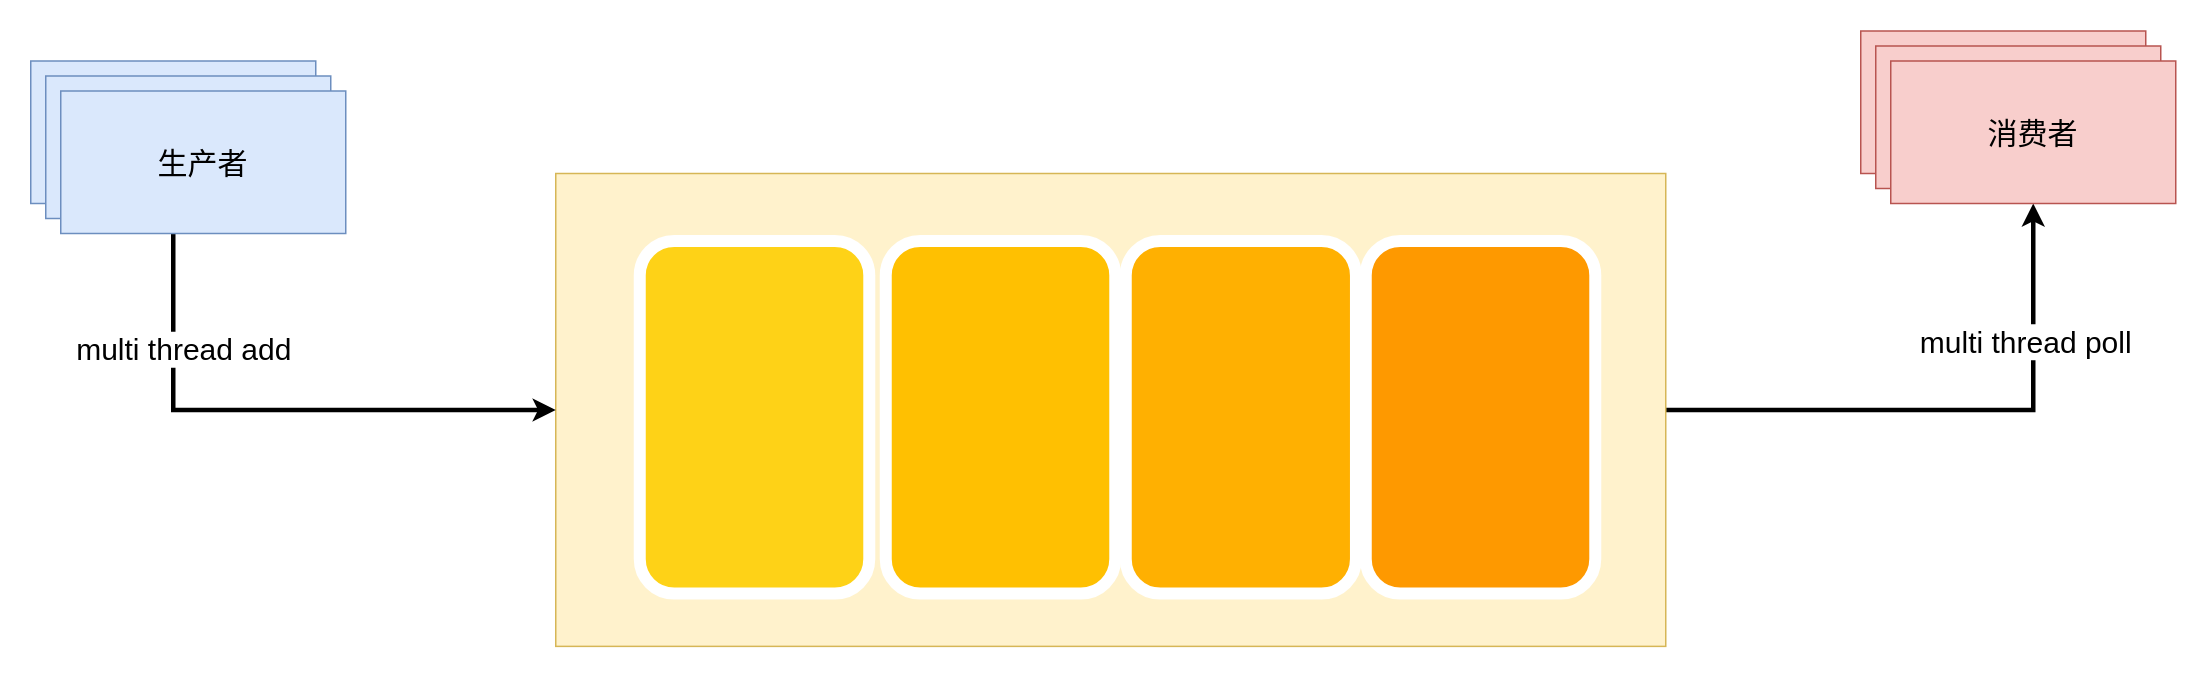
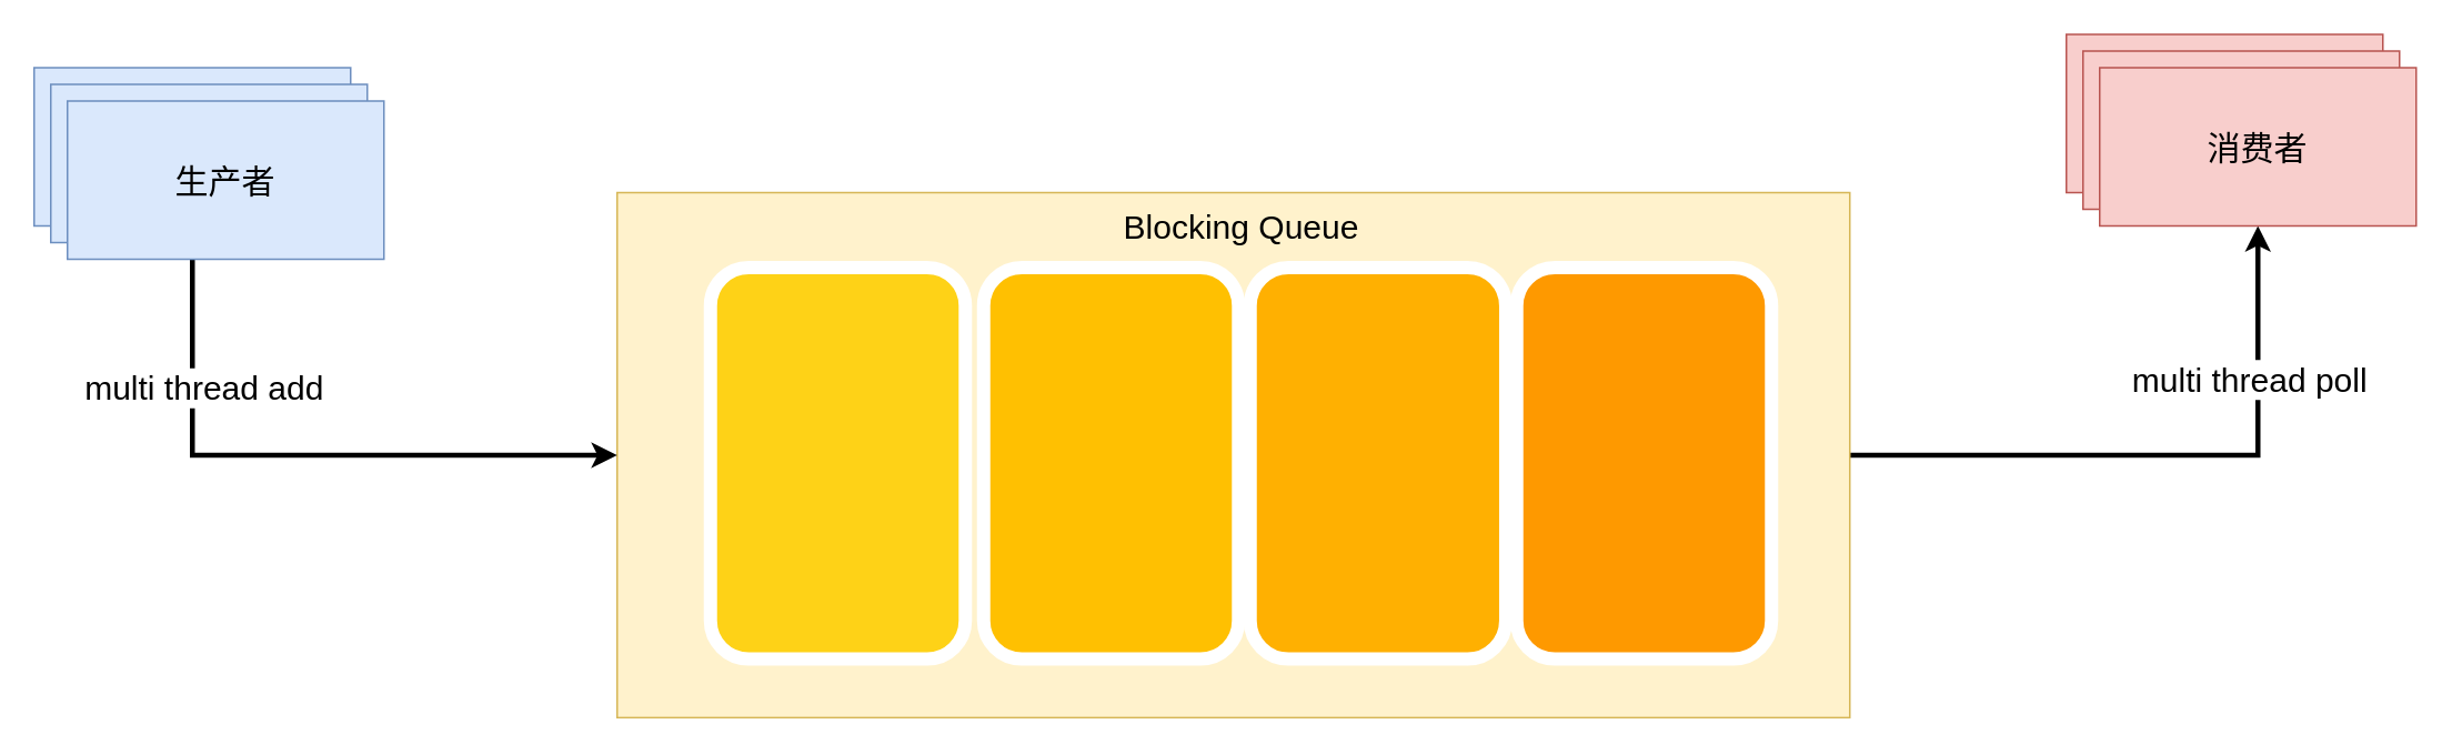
+ <mxCell id="13" value="Blocking Queue" style="text;html=1;strokeColor=none;fillColor=none;align=center;verticalAlign=middle;whiteSpace=wrap;rounded=0;fontSize=20;" vertex="1" parent="1"><mxGeometry x="670" y="115" width="150" height="40" as="geometry" /></mxCell>
